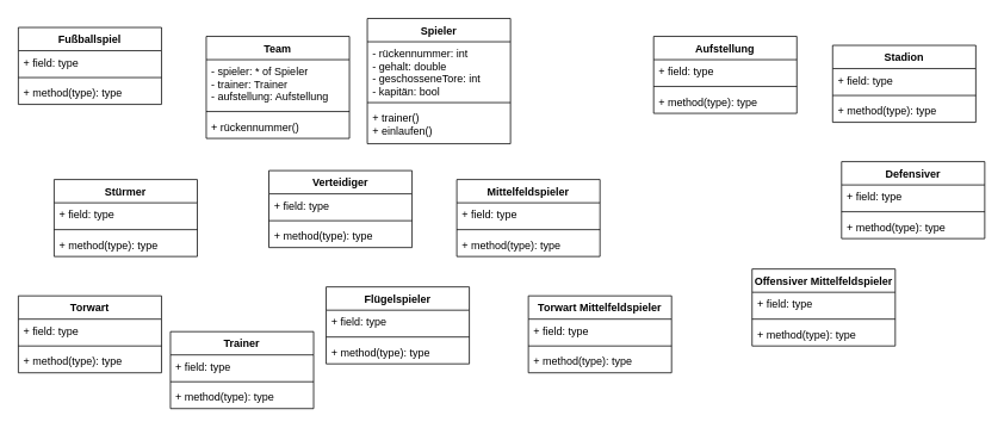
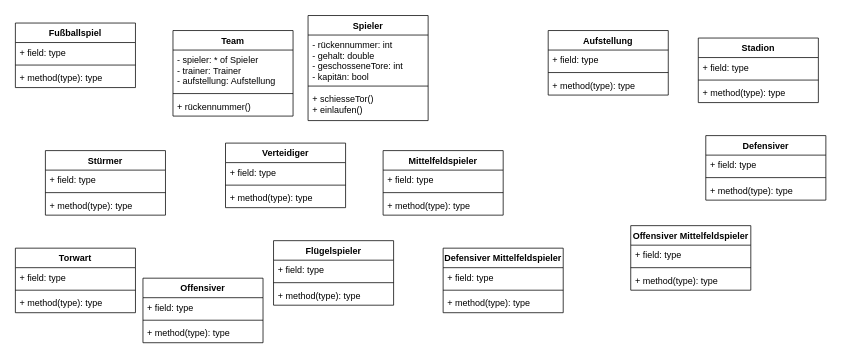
- <mxCell id="57" value="+ trainer()&#10;+ einlaufen()" style="text;strokeColor=none;fillColor=none;align=left;verticalAlign=top;spacingLeft=4;spacingRight=4;overflow=hidden;rotatable=0;points=[[0,0.5],[1,0.5]];portConstraint=eastwest;" vertex="1" parent="54"><mxGeometry y="98" width="160" height="42" as="geometry" /></mxCell>
+ <mxCell id="57" value="+ schiesseTor()&#10;+ einlaufen()" style="text;strokeColor=none;fillColor=none;align=left;verticalAlign=top;spacingLeft=4;spacingRight=4;overflow=hidden;rotatable=0;points=[[0,0.5],[1,0.5]];portConstraint=eastwest;" vertex="1" parent="54"><mxGeometry y="98" width="160" height="42" as="geometry" /></mxCell>
- <mxCell id="34" value="Torwart Mittelfeldspieler" style="swimlane;fontStyle=1;align=center;verticalAlign=top;childLayout=stackLayout;horizontal=1;startSize=26;horizontalStack=0;resizeParent=1;resizeParentMax=0;resizeLast=0;collapsible=1;marginBottom=0;" vertex="1" parent="1"><mxGeometry x="590" y="330" width="160" height="86" as="geometry" /></mxCell>
+ <mxCell id="34" value="Defensiver Mittelfeldspieler" style="swimlane;fontStyle=1;align=center;verticalAlign=top;childLayout=stackLayout;horizontal=1;startSize=26;horizontalStack=0;resizeParent=1;resizeParentMax=0;resizeLast=0;collapsible=1;marginBottom=0;" vertex="1" parent="1"><mxGeometry x="590" y="330" width="160" height="86" as="geometry" /></mxCell>
- <mxCell id="42" value="Trainer" style="swimlane;fontStyle=1;align=center;verticalAlign=top;childLayout=stackLayout;horizontal=1;startSize=26;horizontalStack=0;resizeParent=1;resizeParentMax=0;resizeLast=0;collapsible=1;marginBottom=0;" vertex="1" parent="1"><mxGeometry x="190" y="370" width="160" height="86" as="geometry" /></mxCell>
+ <mxCell id="42" value="Offensiver" style="swimlane;fontStyle=1;align=center;verticalAlign=top;childLayout=stackLayout;horizontal=1;startSize=26;horizontalStack=0;resizeParent=1;resizeParentMax=0;resizeLast=0;collapsible=1;marginBottom=0;" vertex="1" parent="1"><mxGeometry x="190" y="370" width="160" height="86" as="geometry" /></mxCell>
